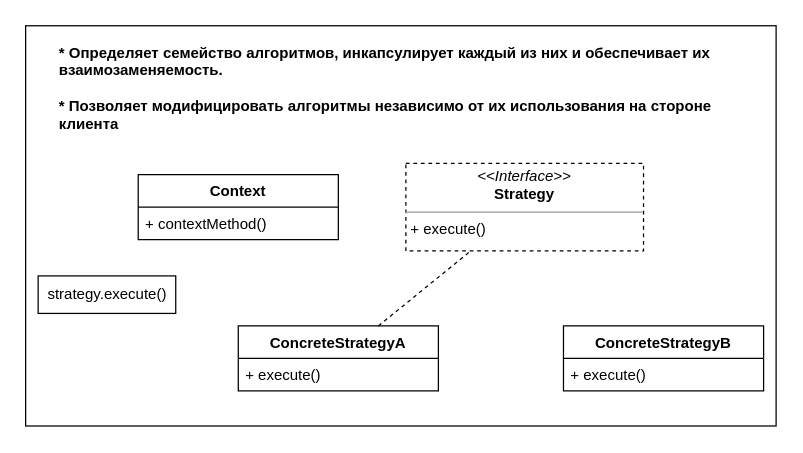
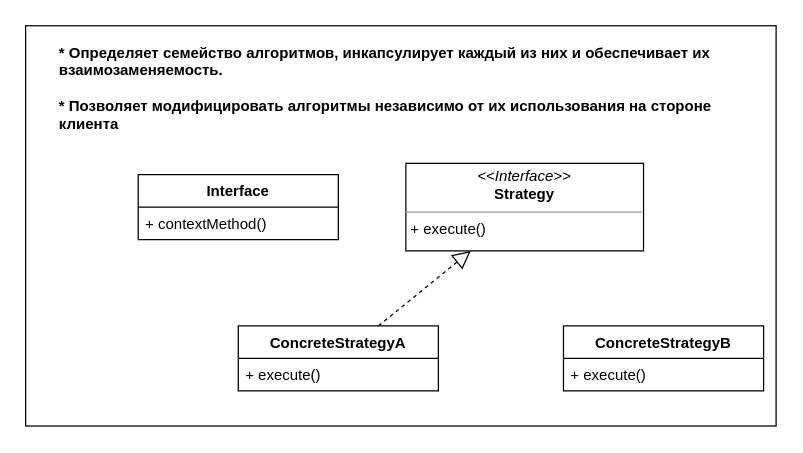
- <mxCell id="3" value="Context" style="swimlane;fontStyle=1;align=center;verticalAlign=top;childLayout=stackLayout;horizontal=1;startSize=26;horizontalStack=0;resizeParent=1;resizeParentMax=0;resizeLast=0;collapsible=1;marginBottom=0;" parent="1" vertex="1"><mxGeometry x="110" y="139" width="160" height="52" as="geometry" /></mxCell>
+ <mxCell id="3" value="Interface" style="swimlane;fontStyle=1;align=center;verticalAlign=top;childLayout=stackLayout;horizontal=1;startSize=26;horizontalStack=0;resizeParent=1;resizeParentMax=0;resizeLast=0;collapsible=1;marginBottom=0;" parent="1" vertex="1"><mxGeometry x="110" y="139" width="160" height="52" as="geometry" /></mxCell>
- <mxCell id="5" value="&lt;p style=&quot;margin:0px;margin-top:4px;text-align:center;&quot;&gt;&lt;i&gt;&amp;lt;&amp;lt;Interface&amp;gt;&amp;gt;&lt;/i&gt;&lt;br&gt;&lt;b&gt;Strategy&lt;/b&gt;&lt;/p&gt;&lt;hr size=&quot;1&quot;&gt;&lt;p style=&quot;margin:0px;margin-left:4px;&quot;&gt;+ execute()&lt;/p&gt;" style="verticalAlign=top;align=left;overflow=fill;fontSize=12;fontFamily=Helvetica;html=1;dashed=1;" parent="1" vertex="1"><mxGeometry x="324" y="130" width="190" height="70" as="geometry" /></mxCell>
+ <mxCell id="5" value="&lt;p style=&quot;margin:0px;margin-top:4px;text-align:center;&quot;&gt;&lt;i&gt;&amp;lt;&amp;lt;Interface&amp;gt;&amp;gt;&lt;/i&gt;&lt;br&gt;&lt;b&gt;Strategy&lt;/b&gt;&lt;/p&gt;&lt;hr size=&quot;1&quot;&gt;&lt;p style=&quot;margin:0px;margin-left:4px;&quot;&gt;+ execute()&lt;/p&gt;" style="verticalAlign=top;align=left;overflow=fill;fontSize=12;fontFamily=Helvetica;html=1;" parent="1" vertex="1"><mxGeometry x="324" y="130" width="190" height="70" as="geometry" /></mxCell>
- <mxCell id="10" value="" style="endArrow=none;dashed=1;endFill=0;endSize=12;html=1;rounded=0;" parent="1" source="6" target="5" edge="1"><mxGeometry width="160" relative="1" as="geometry"><mxPoint x="360" y="290" as="sourcePoint" /><mxPoint x="520" y="290" as="targetPoint" /></mxGeometry></mxCell>
+ <mxCell id="10" value="" style="endArrow=block;dashed=1;endFill=0;endSize=12;html=1;rounded=0;" parent="1" source="6" target="5" edge="1"><mxGeometry width="160" relative="1" as="geometry"><mxPoint x="360" y="290" as="sourcePoint" /><mxPoint x="520" y="290" as="targetPoint" /></mxGeometry></mxCell>
- <mxCell id="11" value="strategy.execute()" style="html=1;" parent="1" vertex="1"><mxGeometry x="30" y="220" width="110" height="30" as="geometry" /></mxCell>
